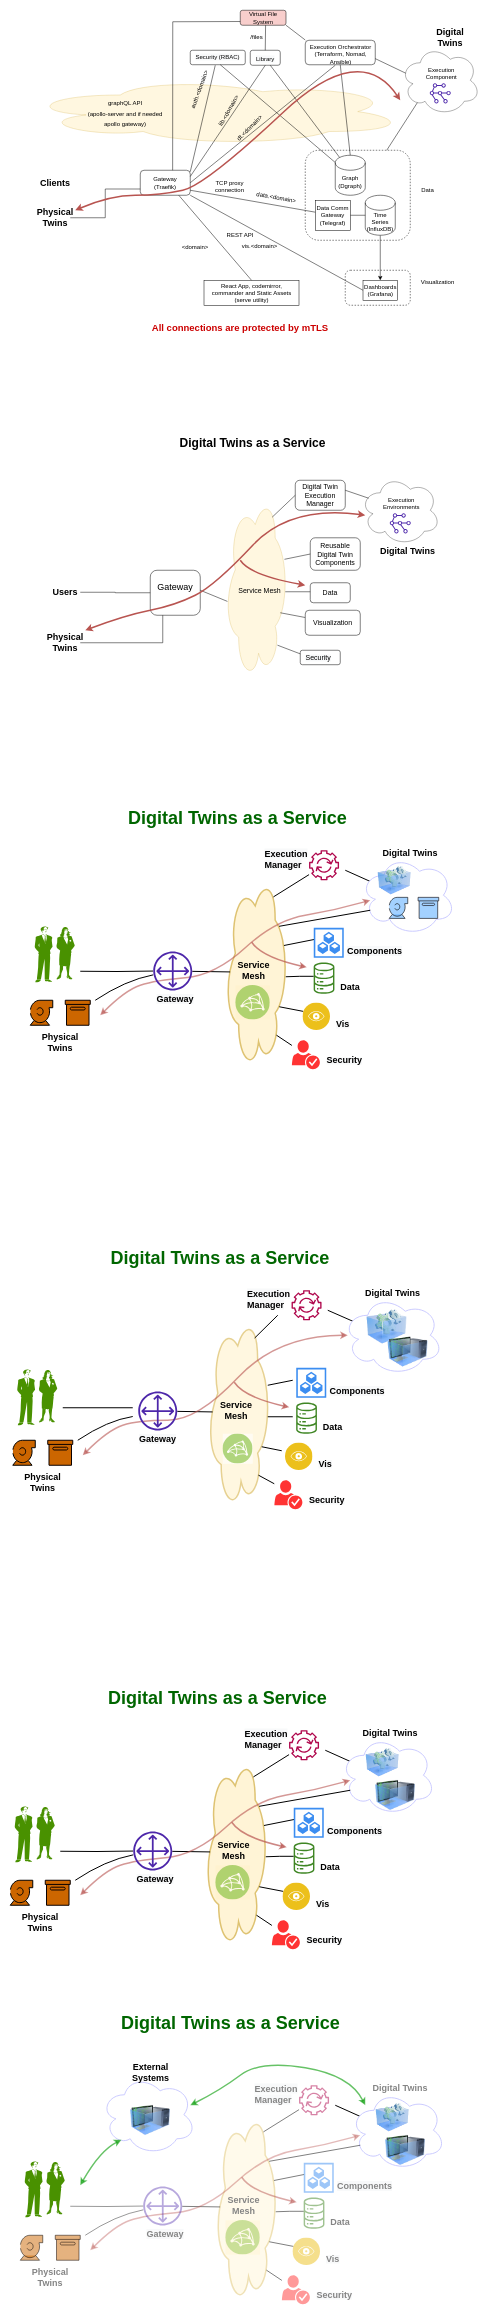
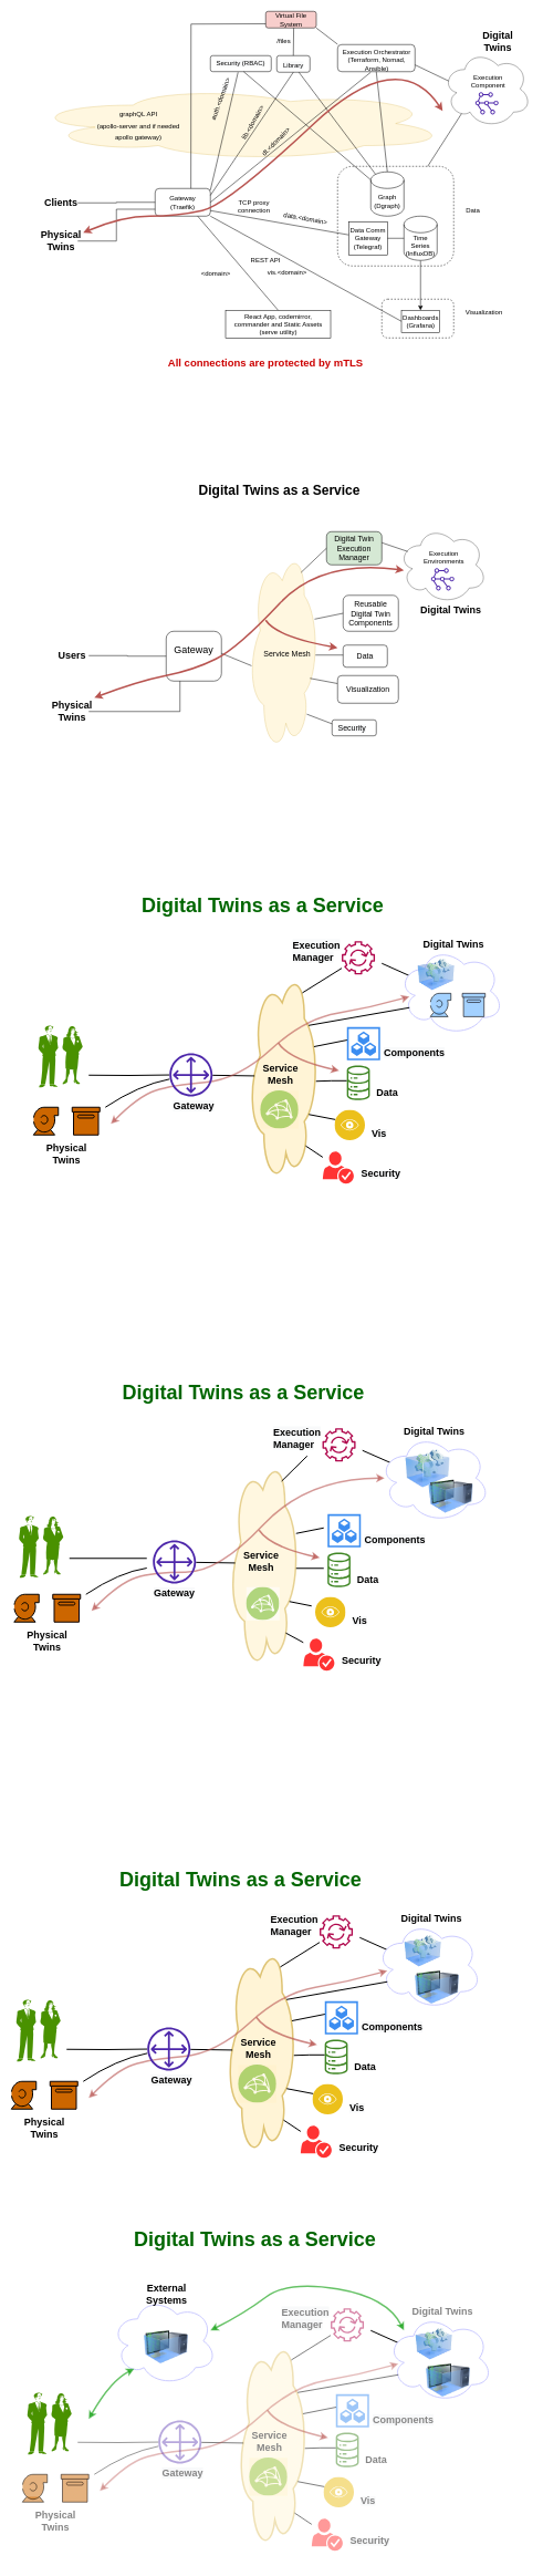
+ <mxCell id="43" style="edgeStyle=orthogonalEdgeStyle;rounded=0;orthogonalLoop=1;jettySize=auto;html=1;fontSize=18;endArrow=none;endFill=0;" parent="1" source="44" target="4" edge="1"><mxGeometry relative="1" as="geometry" /></mxCell>
- <mxCell id="63" value="&lt;font style=&quot;font-size: 14px&quot;&gt;Digital Twin Execution Manager&lt;/font&gt;" style="rounded=1;whiteSpace=wrap;html=1;" parent="1" vertex="1"><mxGeometry x="590" y="960" width="100" height="60" as="geometry" /></mxCell>
+ <mxCell id="63" value="&lt;font style=&quot;font-size: 14px&quot;&gt;Digital Twin Execution Manager&lt;/font&gt;" style="rounded=1;whiteSpace=wrap;html=1;fillColor=#d5e8d4;" parent="1" vertex="1"><mxGeometry x="590" y="960" width="100" height="60" as="geometry" /></mxCell>
